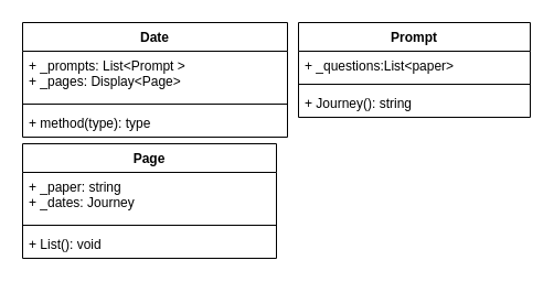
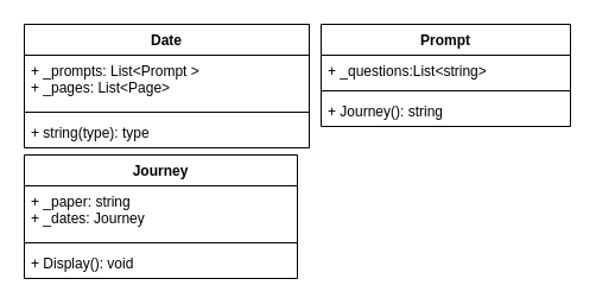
- <mxCell id="7" value="+ _questions:List&amp;lt;paper&amp;gt;&amp;nbsp;" style="text;strokeColor=none;fillColor=none;align=left;verticalAlign=top;spacingLeft=4;spacingRight=4;overflow=hidden;rotatable=0;points=[[0,0.5],[1,0.5]];portConstraint=eastwest;whiteSpace=wrap;html=1;" vertex="1" parent="6"><mxGeometry y="26" width="210" height="26" as="geometry" /></mxCell>
+ <mxCell id="7" value="+ _questions:List&amp;lt;string&amp;gt;&amp;nbsp;" style="text;strokeColor=none;fillColor=none;align=left;verticalAlign=top;spacingLeft=4;spacingRight=4;overflow=hidden;rotatable=0;points=[[0,0.5],[1,0.5]];portConstraint=eastwest;whiteSpace=wrap;html=1;" vertex="1" parent="6"><mxGeometry y="26" width="210" height="26" as="geometry" /></mxCell>
- <mxCell id="3" value="+ _prompts: List&amp;lt;Prompt &amp;gt;&lt;div&gt;+ _pages:&amp;nbsp;&lt;span dir=&quot;ltr&quot; class=&quot;ui-provider a b c d e f g h i j k l m n o p q r s t u v w x y z ab ac ae af ag ah ai aj ak&quot;&gt;Display&amp;lt;Page&amp;gt;&lt;/span&gt;&lt;div&gt;&lt;br&gt;&lt;/div&gt;&lt;/div&gt;" style="text;strokeColor=none;fillColor=none;align=left;verticalAlign=top;spacingLeft=4;spacingRight=4;overflow=hidden;rotatable=0;points=[[0,0.5],[1,0.5]];portConstraint=eastwest;whiteSpace=wrap;html=1;" vertex="1" parent="2"><mxGeometry y="26" width="240" height="44" as="geometry" /></mxCell>
+ <mxCell id="3" value="+ _prompts: List&amp;lt;Prompt &amp;gt;&lt;div&gt;+ _pages:&amp;nbsp;&lt;span dir=&quot;ltr&quot; class=&quot;ui-provider a b c d e f g h i j k l m n o p q r s t u v w x y z ab ac ae af ag ah ai aj ak&quot;&gt;List&amp;lt;Page&amp;gt;&lt;/span&gt;&lt;div&gt;&lt;br&gt;&lt;/div&gt;&lt;/div&gt;" style="text;strokeColor=none;fillColor=none;align=left;verticalAlign=top;spacingLeft=4;spacingRight=4;overflow=hidden;rotatable=0;points=[[0,0.5],[1,0.5]];portConstraint=eastwest;whiteSpace=wrap;html=1;" vertex="1" parent="2"><mxGeometry y="26" width="240" height="44" as="geometry" /></mxCell>
- <mxCell id="5" value="+ method(type): type" style="text;strokeColor=none;fillColor=none;align=left;verticalAlign=top;spacingLeft=4;spacingRight=4;overflow=hidden;rotatable=0;points=[[0,0.5],[1,0.5]];portConstraint=eastwest;whiteSpace=wrap;html=1;" vertex="1" parent="2"><mxGeometry y="78" width="240" height="26" as="geometry" /></mxCell>
+ <mxCell id="5" value="+ string(type): type" style="text;strokeColor=none;fillColor=none;align=left;verticalAlign=top;spacingLeft=4;spacingRight=4;overflow=hidden;rotatable=0;points=[[0,0.5],[1,0.5]];portConstraint=eastwest;whiteSpace=wrap;html=1;" vertex="1" parent="2"><mxGeometry y="78" width="240" height="26" as="geometry" /></mxCell>
- <mxCell id="10" value="Page" style="swimlane;fontStyle=1;align=center;verticalAlign=top;childLayout=stackLayout;horizontal=1;startSize=26;horizontalStack=0;resizeParent=1;resizeParentMax=0;resizeLast=0;collapsible=1;marginBottom=0;whiteSpace=wrap;html=1;" vertex="1" parent="1"><mxGeometry x="20" y="130" width="230" height="104" as="geometry" /></mxCell>
+ <mxCell id="10" value="Journey" style="swimlane;fontStyle=1;align=center;verticalAlign=top;childLayout=stackLayout;horizontal=1;startSize=26;horizontalStack=0;resizeParent=1;resizeParentMax=0;resizeLast=0;collapsible=1;marginBottom=0;whiteSpace=wrap;html=1;" vertex="1" parent="1"><mxGeometry x="20" y="130" width="230" height="104" as="geometry" /></mxCell>
- <mxCell id="13" value="+ List(): void" style="text;strokeColor=none;fillColor=none;align=left;verticalAlign=top;spacingLeft=4;spacingRight=4;overflow=hidden;rotatable=0;points=[[0,0.5],[1,0.5]];portConstraint=eastwest;whiteSpace=wrap;html=1;" vertex="1" parent="10"><mxGeometry y="78" width="230" height="26" as="geometry" /></mxCell>
+ <mxCell id="13" value="+ Display(): void" style="text;strokeColor=none;fillColor=none;align=left;verticalAlign=top;spacingLeft=4;spacingRight=4;overflow=hidden;rotatable=0;points=[[0,0.5],[1,0.5]];portConstraint=eastwest;whiteSpace=wrap;html=1;" vertex="1" parent="10"><mxGeometry y="78" width="230" height="26" as="geometry" /></mxCell>
